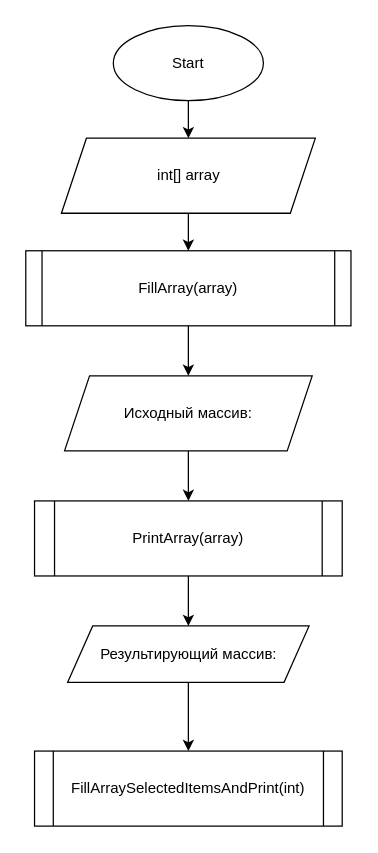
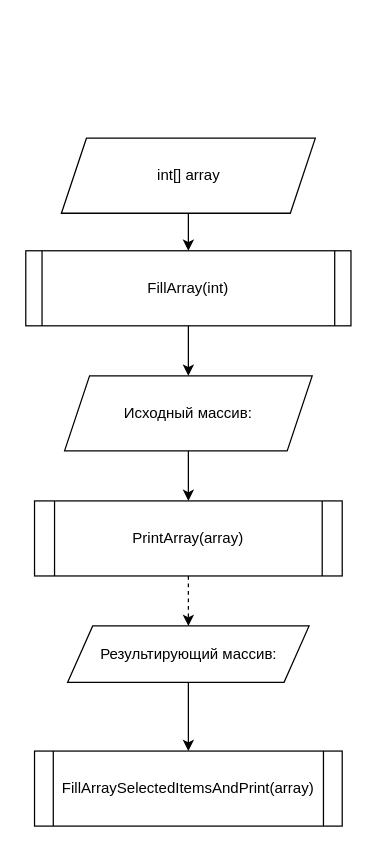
- <mxCell id="3" value="Start" style="ellipse;whiteSpace=wrap;html=1;" parent="1" vertex="1"><mxGeometry x="90" y="20" width="120" height="60" as="geometry" /></mxCell>
- <mxCell id="2" value="" style="edgeStyle=orthogonalEdgeStyle;rounded=0;orthogonalLoop=1;jettySize=auto;html=1;" edge="1" parent="1" source="3" target="5"><mxGeometry relative="1" as="geometry" /></mxCell>
- <mxCell id="7" value="&lt;span style=&quot;font-size: 12px&quot;&gt;FillArray(array)&lt;/span&gt;" style="shape=process;whiteSpace=wrap;html=1;backgroundOutline=1;size=0.05;" vertex="1" parent="1"><mxGeometry x="20" y="200" width="260" height="60" as="geometry" /></mxCell>
+ <mxCell id="7" value="&lt;span style=&quot;font-size: 12px&quot;&gt;FillArray(int)&lt;/span&gt;" style="shape=process;whiteSpace=wrap;html=1;backgroundOutline=1;size=0.05;" vertex="1" parent="1"><mxGeometry x="20" y="200" width="260" height="60" as="geometry" /></mxCell>
- <mxCell id="10" value="" style="edgeStyle=orthogonalEdgeStyle;rounded=0;orthogonalLoop=1;jettySize=auto;html=1;" edge="1" parent="1" source="11" target="13"><mxGeometry relative="1" as="geometry" /></mxCell>
+ <mxCell id="10" value="" style="edgeStyle=orthogonalEdgeStyle;rounded=0;orthogonalLoop=1;jettySize=auto;html=1;dashed=1;" edge="1" parent="1" source="11" target="13"><mxGeometry relative="1" as="geometry" /></mxCell>
- <mxCell id="14" value="&lt;span style=&quot;font-size: 12px&quot;&gt;FillArraySelectedItemsAndPrint(int)&lt;/span&gt;" style="shape=process;whiteSpace=wrap;html=1;backgroundOutline=1;size=0.06;" vertex="1" parent="1"><mxGeometry x="27" y="600" width="246" height="60" as="geometry" /></mxCell>
+ <mxCell id="14" value="&lt;span style=&quot;font-size: 12px&quot;&gt;FillArraySelectedItemsAndPrint(array)&lt;/span&gt;" style="shape=process;whiteSpace=wrap;html=1;backgroundOutline=1;size=0.06;" vertex="1" parent="1"><mxGeometry x="27" y="600" width="246" height="60" as="geometry" /></mxCell>
